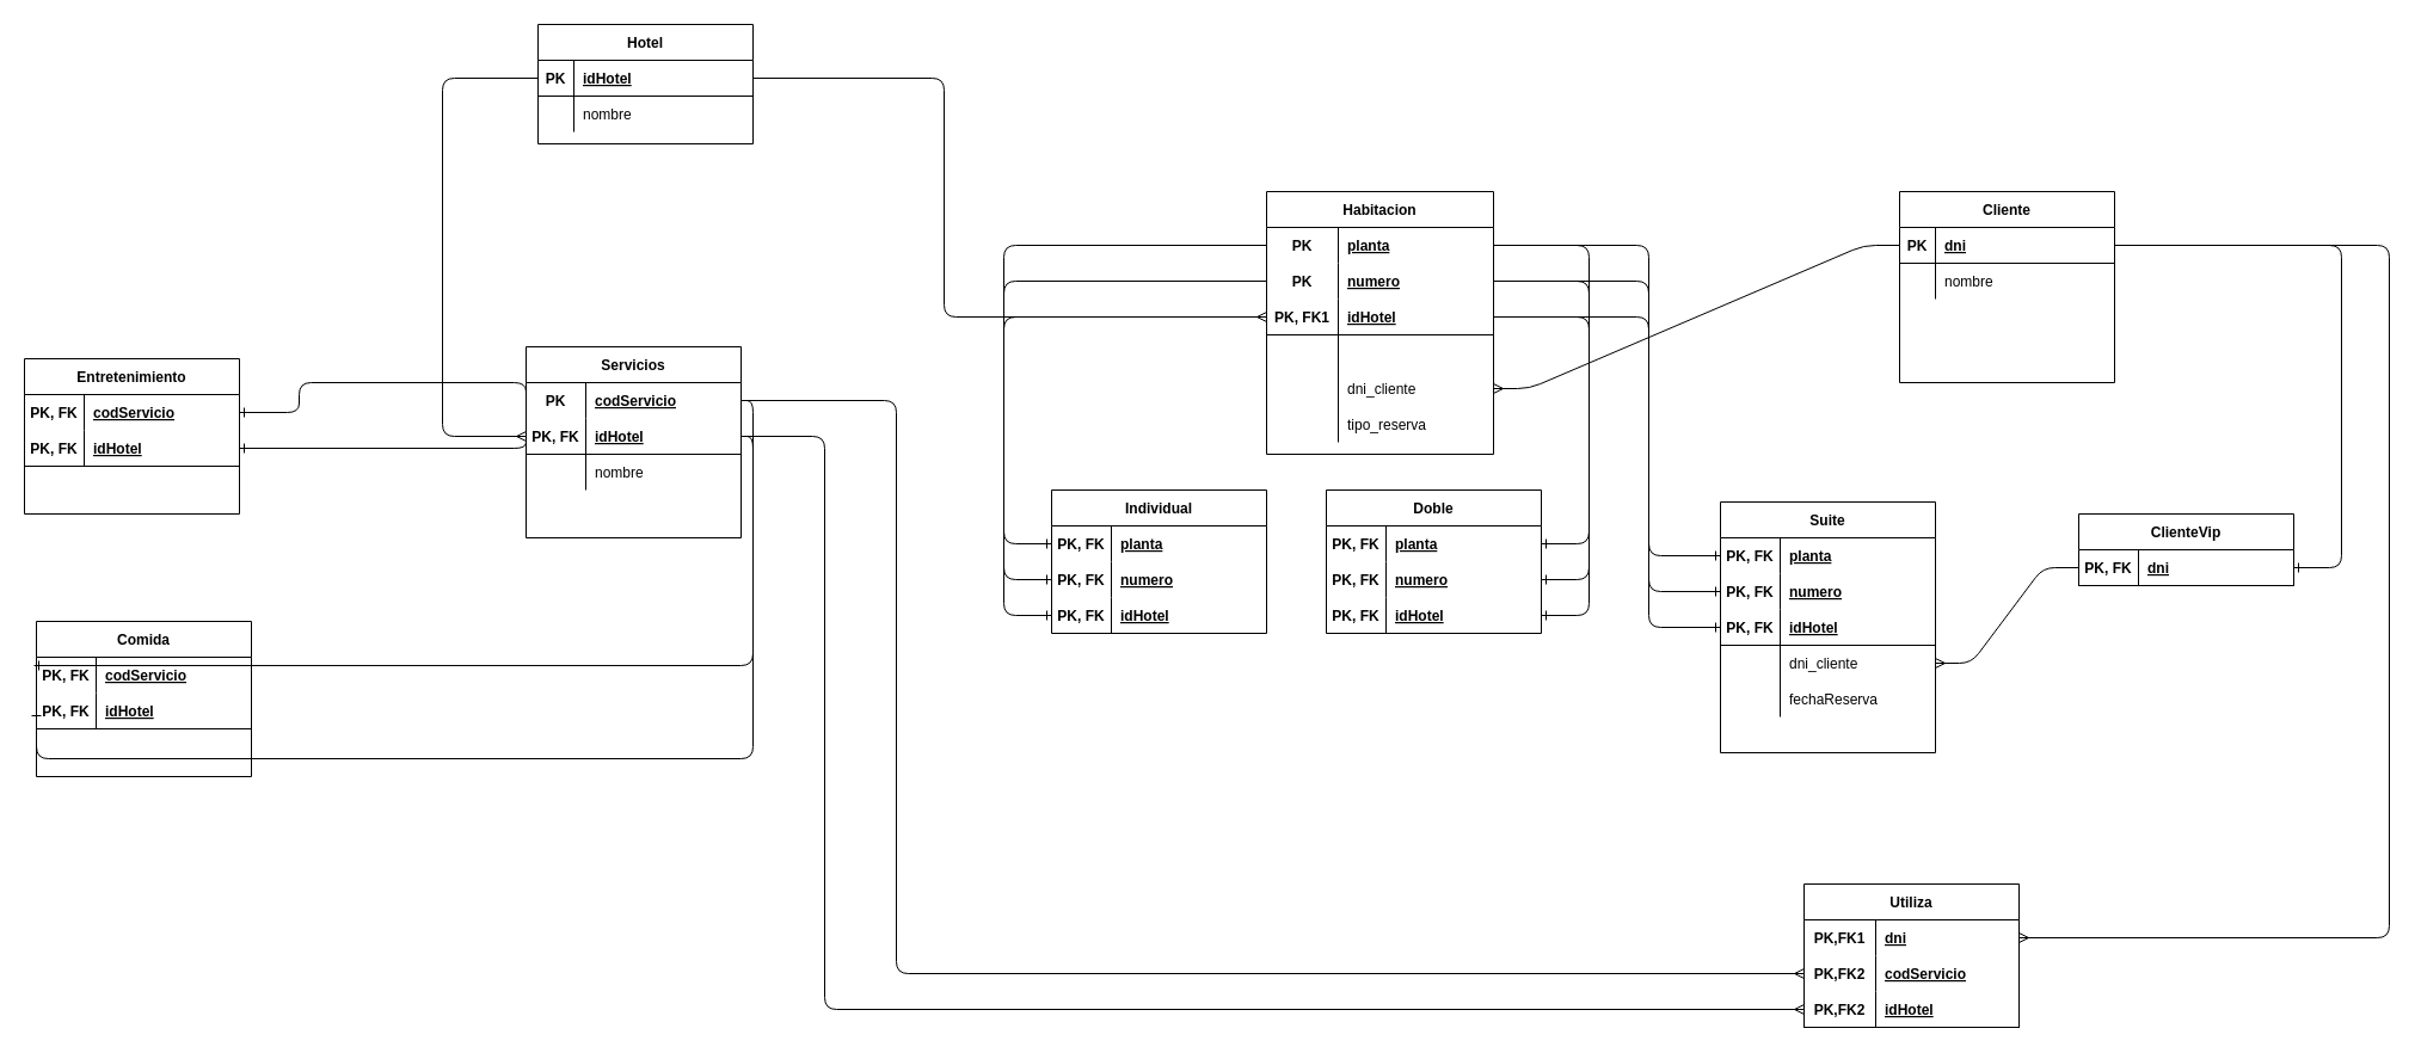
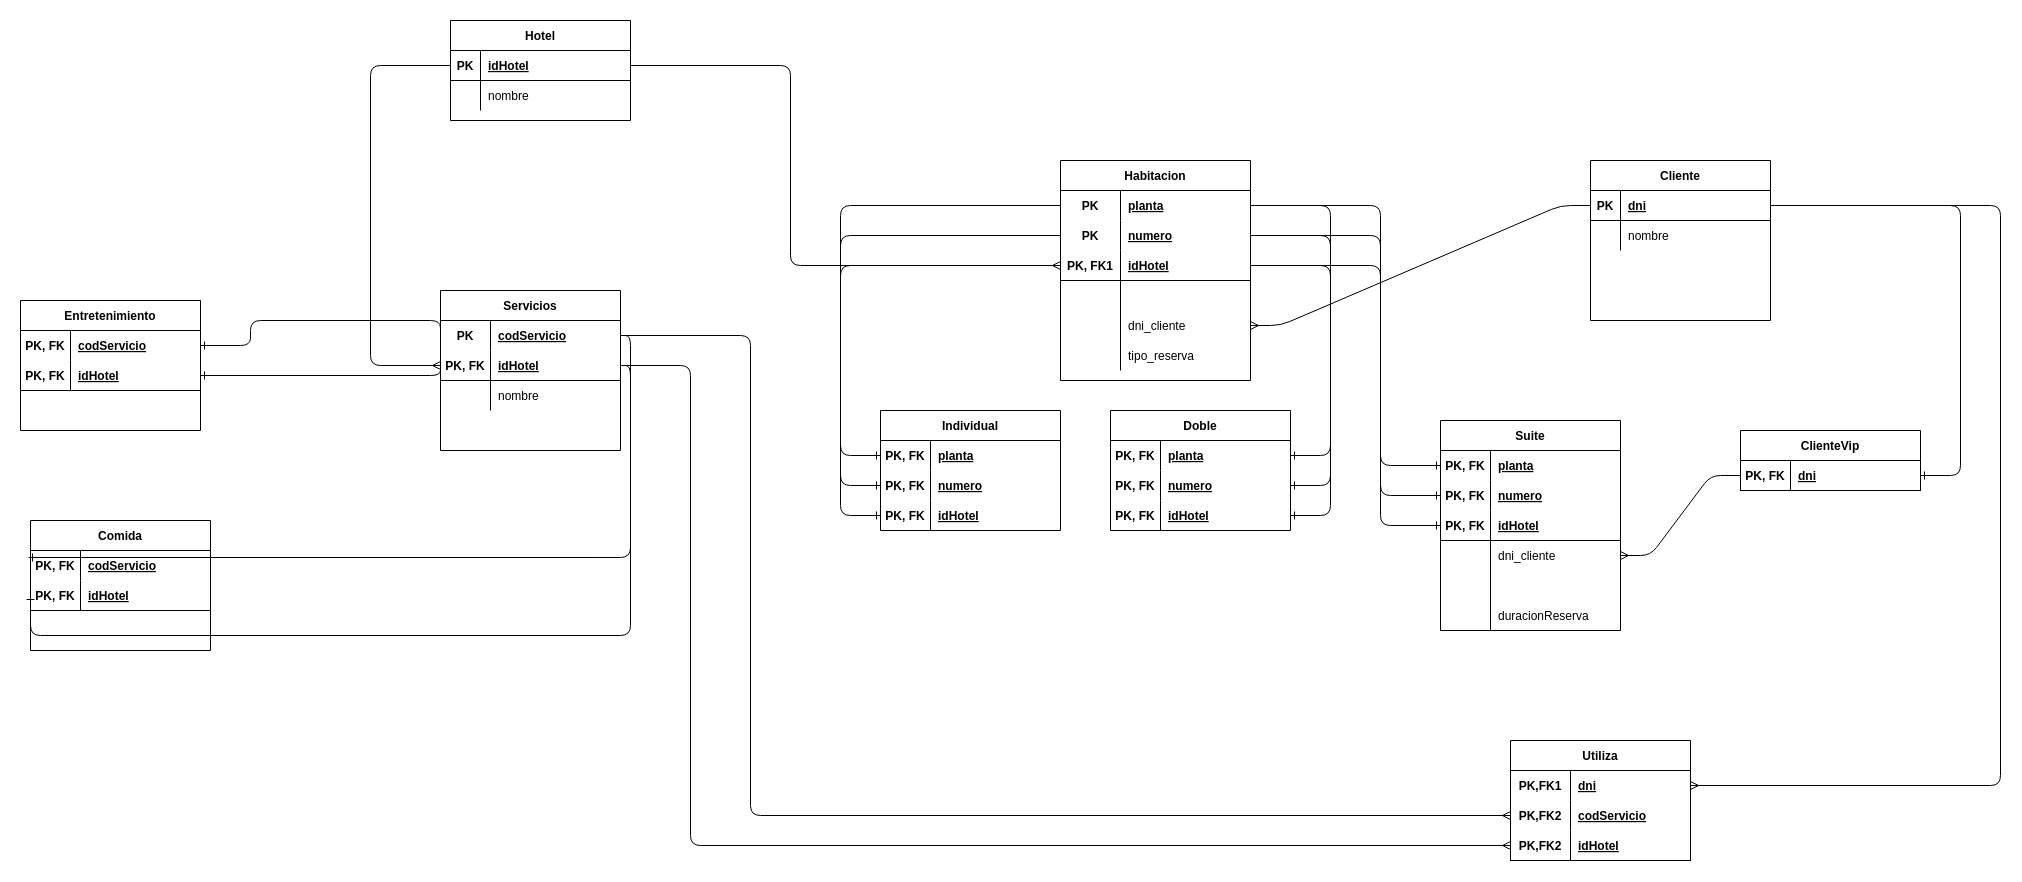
- <mxCell id="73" value="fechaReserva" style="shape=partialRectangle;connectable=0;fillColor=none;top=0;left=0;bottom=0;right=0;align=left;spacingLeft=6;fontStyle=0;overflow=hidden;" vertex="1" parent="71"><mxGeometry x="50" width="130" height="30" as="geometry" /></mxCell>
+ <mxCell id="76" value="duracionReserva" style="shape=partialRectangle;connectable=0;fillColor=none;top=0;left=0;bottom=0;right=0;align=left;spacingLeft=6;fontStyle=0;overflow=hidden;" vertex="1" parent="74"><mxGeometry x="50" width="130" height="30" as="geometry" /></mxCell>
